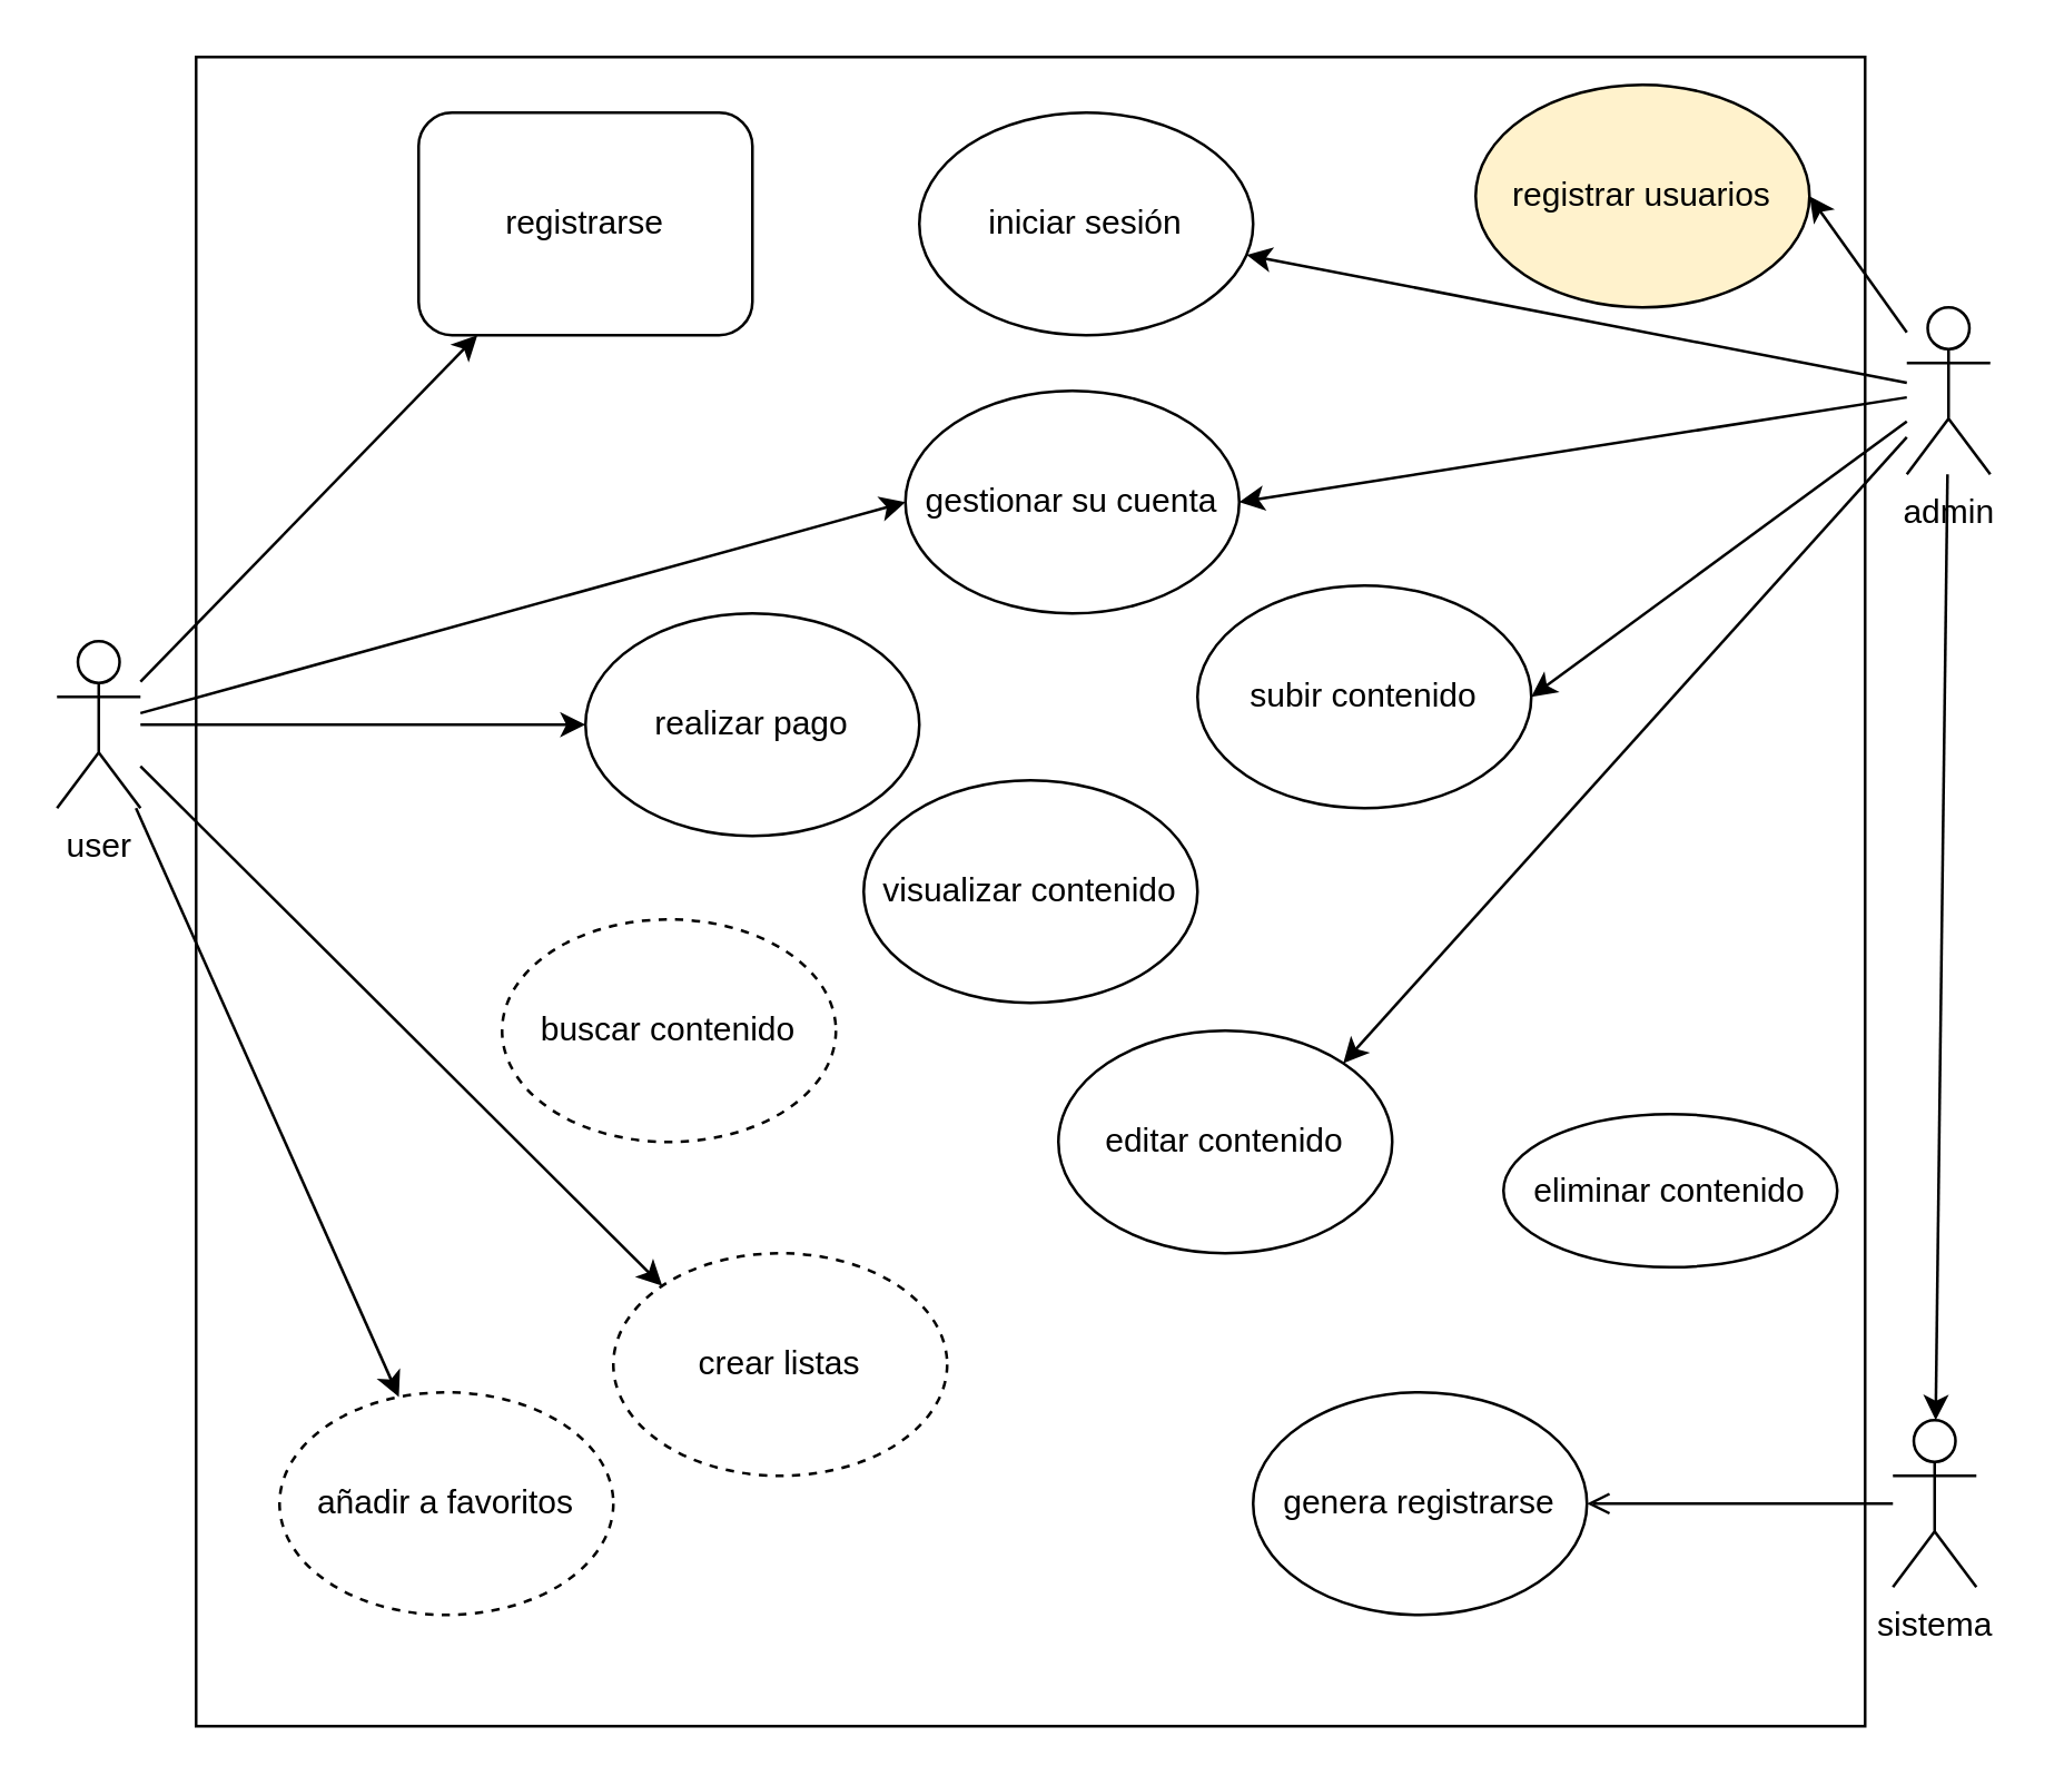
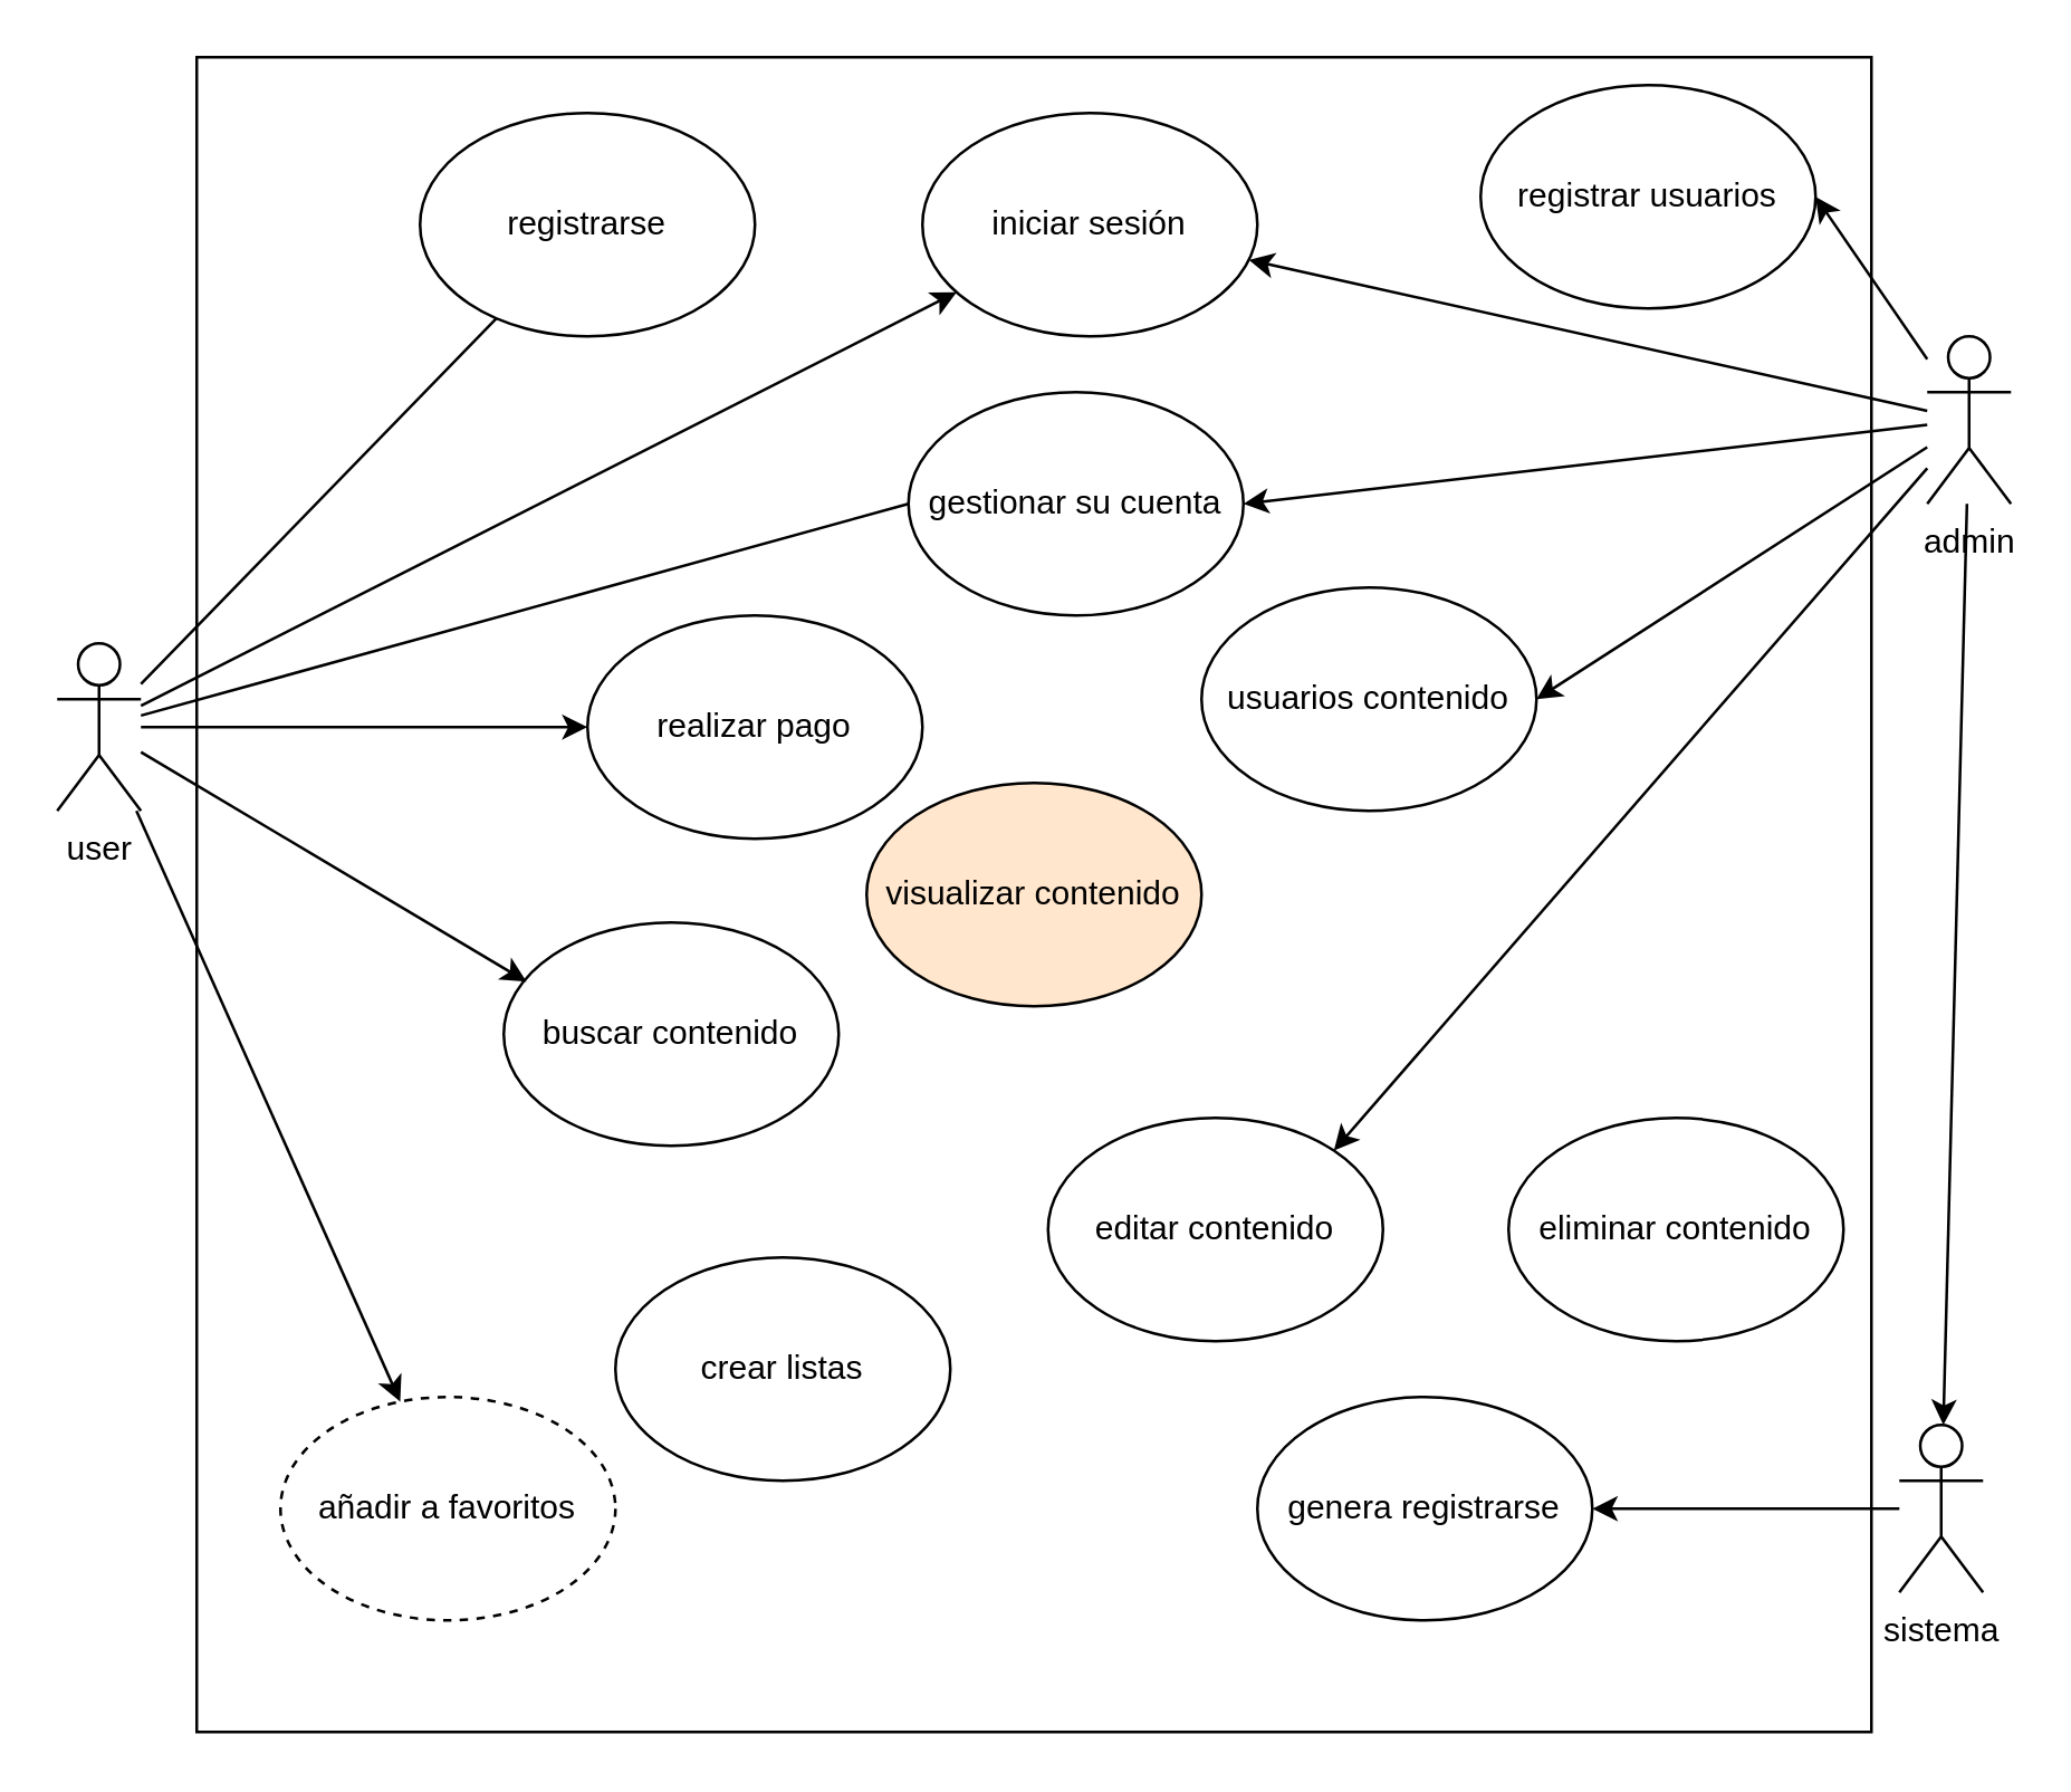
- <mxCell id="8" value="registrar usuarios" style="ellipse;whiteSpace=wrap;html=1;fillColor=#fff2cc;" parent="1" vertex="1"><mxGeometry x="530" y="30" width="120" height="80" as="geometry" /></mxCell>
+ <mxCell id="8" value="registrar usuarios" style="ellipse;whiteSpace=wrap;html=1;" parent="1" vertex="1"><mxGeometry x="530" y="30" width="120" height="80" as="geometry" /></mxCell>
- <mxCell id="24" value="registrarse" style="whiteSpace=wrap;html=1;rounded=1;" parent="1" vertex="1"><mxGeometry x="150" y="40" width="120" height="80" as="geometry" /></mxCell>
+ <mxCell id="24" value="registrarse" style="ellipse;whiteSpace=wrap;html=1;" parent="1" vertex="1"><mxGeometry x="150" y="40" width="120" height="80" as="geometry" /></mxCell>
- <mxCell id="25" value="" style="endArrow=classic;html=1;rounded=0;" parent="1" source="3" target="24" edge="1"><mxGeometry width="50" height="50" relative="1" as="geometry"><mxPoint x="360" y="400" as="sourcePoint" /><mxPoint x="410" y="350" as="targetPoint" /></mxGeometry></mxCell>
+ <mxCell id="25" value="" style="endArrow=none;html=1;rounded=0;" parent="1" source="3" target="24" edge="1"><mxGeometry width="50" height="50" relative="1" as="geometry"><mxPoint x="360" y="400" as="sourcePoint" /><mxPoint x="410" y="350" as="targetPoint" /></mxGeometry></mxCell>
- <mxCell id="4" value="admin" style="shape=umlActor;verticalLabelPosition=bottom;verticalAlign=top;html=1;outlineConnect=0;" parent="1" vertex="1"><mxGeometry x="685" y="110" width="30" height="60" as="geometry" /></mxCell>
+ <mxCell id="4" value="admin" style="shape=umlActor;verticalLabelPosition=bottom;verticalAlign=top;html=1;outlineConnect=0;" parent="1" vertex="1"><mxGeometry x="690" y="120" width="30" height="60" as="geometry" /></mxCell>
+ <mxCell id="7" value="" style="endArrow=classic;html=1;rounded=0;" parent="1" source="3" target="6" edge="1"><mxGeometry width="50" height="50" relative="1" as="geometry"><mxPoint x="360" y="370" as="sourcePoint" /><mxPoint x="410" y="320" as="targetPoint" /></mxGeometry></mxCell>
- <mxCell id="18" value="" style="endArrow=classic;html=1;rounded=0;entryX=0;entryY=0.5;entryDx=0;entryDy=0;" parent="1" source="3" target="17" edge="1"><mxGeometry width="50" height="50" relative="1" as="geometry"><mxPoint x="360" y="370" as="sourcePoint" /><mxPoint x="410" y="320" as="targetPoint" /></mxGeometry></mxCell>
+ <mxCell id="18" value="" style="endArrow=none;html=1;rounded=0;entryX=0;entryY=0.5;entryDx=0;entryDy=0;" parent="1" source="3" target="17" edge="1"><mxGeometry width="50" height="50" relative="1" as="geometry"><mxPoint x="360" y="370" as="sourcePoint" /><mxPoint x="410" y="320" as="targetPoint" /></mxGeometry></mxCell>
- <mxCell id="9" value="subir contenido" style="ellipse;whiteSpace=wrap;html=1;" parent="1" vertex="1"><mxGeometry x="430" y="210" width="120" height="80" as="geometry" /></mxCell>
+ <mxCell id="9" value="usuarios contenido" style="ellipse;whiteSpace=wrap;html=1;" parent="1" vertex="1"><mxGeometry x="430" y="210" width="120" height="80" as="geometry" /></mxCell>
+ <mxCell id="21" value="" style="endArrow=classic;html=1;rounded=0;entryX=0.068;entryY=0.265;entryDx=0;entryDy=0;entryPerimeter=0;" parent="1" source="3" target="20" edge="1"><mxGeometry width="50" height="50" relative="1" as="geometry"><mxPoint x="330" y="390" as="sourcePoint" /><mxPoint x="380" y="340" as="targetPoint" /></mxGeometry></mxCell>
- <mxCell id="5" value="visualizar contenido" style="ellipse;whiteSpace=wrap;html=1;" parent="1" vertex="1"><mxGeometry x="310" y="280" width="120" height="80" as="geometry" /></mxCell>
+ <mxCell id="5" value="visualizar contenido" style="ellipse;whiteSpace=wrap;html=1;fillColor=#ffe6cc;" parent="1" vertex="1"><mxGeometry x="310" y="280" width="120" height="80" as="geometry" /></mxCell>
- <mxCell id="16" value="" style="endArrow=classic;html=1;rounded=0;entryX=0;entryY=0;entryDx=0;entryDy=0;" parent="1" source="3" target="15" edge="1"><mxGeometry width="50" height="50" relative="1" as="geometry"><mxPoint x="360" y="370" as="sourcePoint" /><mxPoint x="410" y="320" as="targetPoint" /></mxGeometry></mxCell>
- <mxCell id="20" value="buscar contenido" style="ellipse;whiteSpace=wrap;html=1;dashed=1;" parent="1" vertex="1"><mxGeometry x="180" y="330" width="120" height="80" as="geometry" /></mxCell>
+ <mxCell id="20" value="buscar contenido" style="ellipse;whiteSpace=wrap;html=1;" parent="1" vertex="1"><mxGeometry x="180" y="330" width="120" height="80" as="geometry" /></mxCell>
- <mxCell id="10" value="editar contenido" style="ellipse;whiteSpace=wrap;html=1;" parent="1" vertex="1"><mxGeometry x="380" y="370" width="120" height="80" as="geometry" /></mxCell>
+ <mxCell id="10" value="editar contenido" style="ellipse;whiteSpace=wrap;html=1;" parent="1" vertex="1"><mxGeometry x="375" y="400" width="120" height="80" as="geometry" /></mxCell>
- <mxCell id="27" value="eliminar contenido" style="ellipse;whiteSpace=wrap;html=1;" vertex="1" parent="1"><mxGeometry x="540" y="400" width="120" height="55" as="geometry" /></mxCell>
+ <mxCell id="27" value="eliminar contenido" style="ellipse;whiteSpace=wrap;html=1;" vertex="1" parent="1"><mxGeometry x="540" y="400" width="120" height="80" as="geometry" /></mxCell>
- <mxCell id="15" value="crear listas" style="ellipse;whiteSpace=wrap;html=1;dashed=1;" parent="1" vertex="1"><mxGeometry x="220" y="450" width="120" height="80" as="geometry" /></mxCell>
+ <mxCell id="15" value="crear listas" style="ellipse;whiteSpace=wrap;html=1;" parent="1" vertex="1"><mxGeometry x="220" y="450" width="120" height="80" as="geometry" /></mxCell>
- <mxCell id="32" value="" style="endArrow=open;html=1;rounded=0;" edge="1" parent="1" source="26" target="31"><mxGeometry width="50" height="50" relative="1" as="geometry"><mxPoint x="410" y="420" as="sourcePoint" /><mxPoint x="460" y="370" as="targetPoint" /></mxGeometry></mxCell>
+ <mxCell id="32" value="" style="endArrow=classic;html=1;rounded=0;" edge="1" parent="1" source="26" target="31"><mxGeometry width="50" height="50" relative="1" as="geometry"><mxPoint x="410" y="420" as="sourcePoint" /><mxPoint x="460" y="370" as="targetPoint" /></mxGeometry></mxCell>
